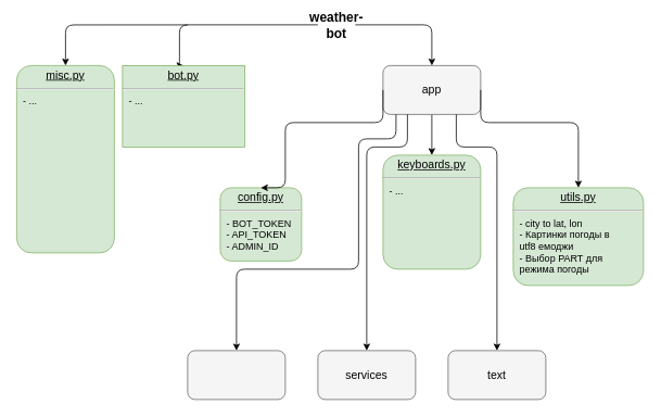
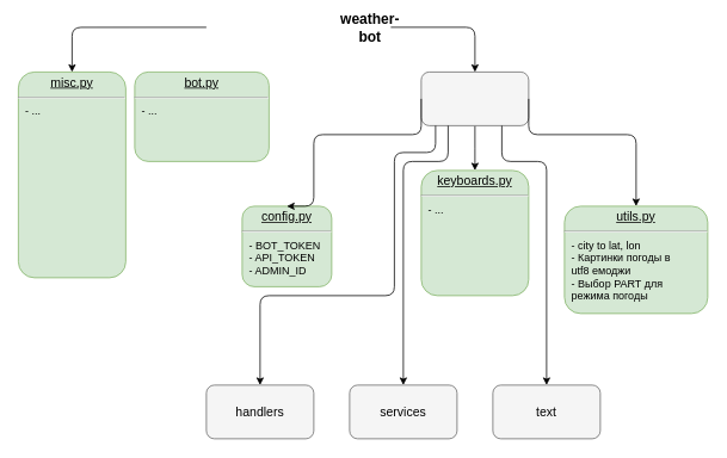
- <mxCell id="9" value="" style="edgeStyle=segmentEdgeStyle;endArrow=classic;html=1;fontSize=14;entryX=0.5;entryY=0;entryDx=0;entryDy=0;" parent="1" source="2" target="10" edge="1"><mxGeometry width="50" height="50" relative="1" as="geometry"><mxPoint x="260" y="70" as="sourcePoint" /><mxPoint x="290" y="80" as="targetPoint" /><Array as="points"><mxPoint x="220" y="30" /></Array></mxGeometry></mxCell>
- <mxCell id="5" value="&lt;div&gt;app&lt;/div&gt;" style="text;html=1;strokeColor=none;fillColor=none;align=center;verticalAlign=middle;whiteSpace=wrap;rounded=0;fontSize=14;" parent="1" vertex="1"><mxGeometry x="510" y="100" width="40" height="20" as="geometry" /></mxCell>
- <mxCell id="10" value="&lt;p style=&quot;margin: 4px 0px 0px ; text-align: center ; text-decoration: underline ; font-size: 14px&quot;&gt;&lt;font style=&quot;font-size: 14px&quot;&gt;bot.py&lt;br&gt;&lt;/font&gt;&lt;/p&gt;&lt;hr style=&quot;font-size: 14px&quot;&gt;&lt;p style=&quot;margin: 0px 0px 0px 8px&quot;&gt;&lt;font style=&quot;font-size: 12px&quot;&gt;- ...&lt;br&gt;&lt;/font&gt;&lt;/p&gt;" style="verticalAlign=top;align=left;overflow=fill;fontSize=12;fontFamily=Helvetica;html=1;shadow=0;glass=0;strokeColor=#82b366;fillColor=#d5e8d4;rounded=0;" vertex="1" parent="1"><mxGeometry x="150" y="80" width="150" height="100" as="geometry" /></mxCell>
+ <mxCell id="10" value="&lt;p style=&quot;margin: 4px 0px 0px ; text-align: center ; text-decoration: underline ; font-size: 14px&quot;&gt;&lt;font style=&quot;font-size: 14px&quot;&gt;bot.py&lt;br&gt;&lt;/font&gt;&lt;/p&gt;&lt;hr style=&quot;font-size: 14px&quot;&gt;&lt;p style=&quot;margin: 0px 0px 0px 8px&quot;&gt;&lt;font style=&quot;font-size: 12px&quot;&gt;- ...&lt;br&gt;&lt;/font&gt;&lt;/p&gt;" style="verticalAlign=top;align=left;overflow=fill;fontSize=12;fontFamily=Helvetica;html=1;rounded=1;shadow=0;glass=0;strokeColor=#82b366;fillColor=#d5e8d4;" vertex="1" parent="1"><mxGeometry x="150" y="80" width="150" height="100" as="geometry" /></mxCell>
+ <mxCell id="18" value="handlers" style="text;html=1;strokeColor=none;fillColor=none;align=center;verticalAlign=middle;whiteSpace=wrap;rounded=0;fontSize=14;" vertex="1" parent="1"><mxGeometry x="270" y="450" width="40" height="20" as="geometry" /></mxCell>
